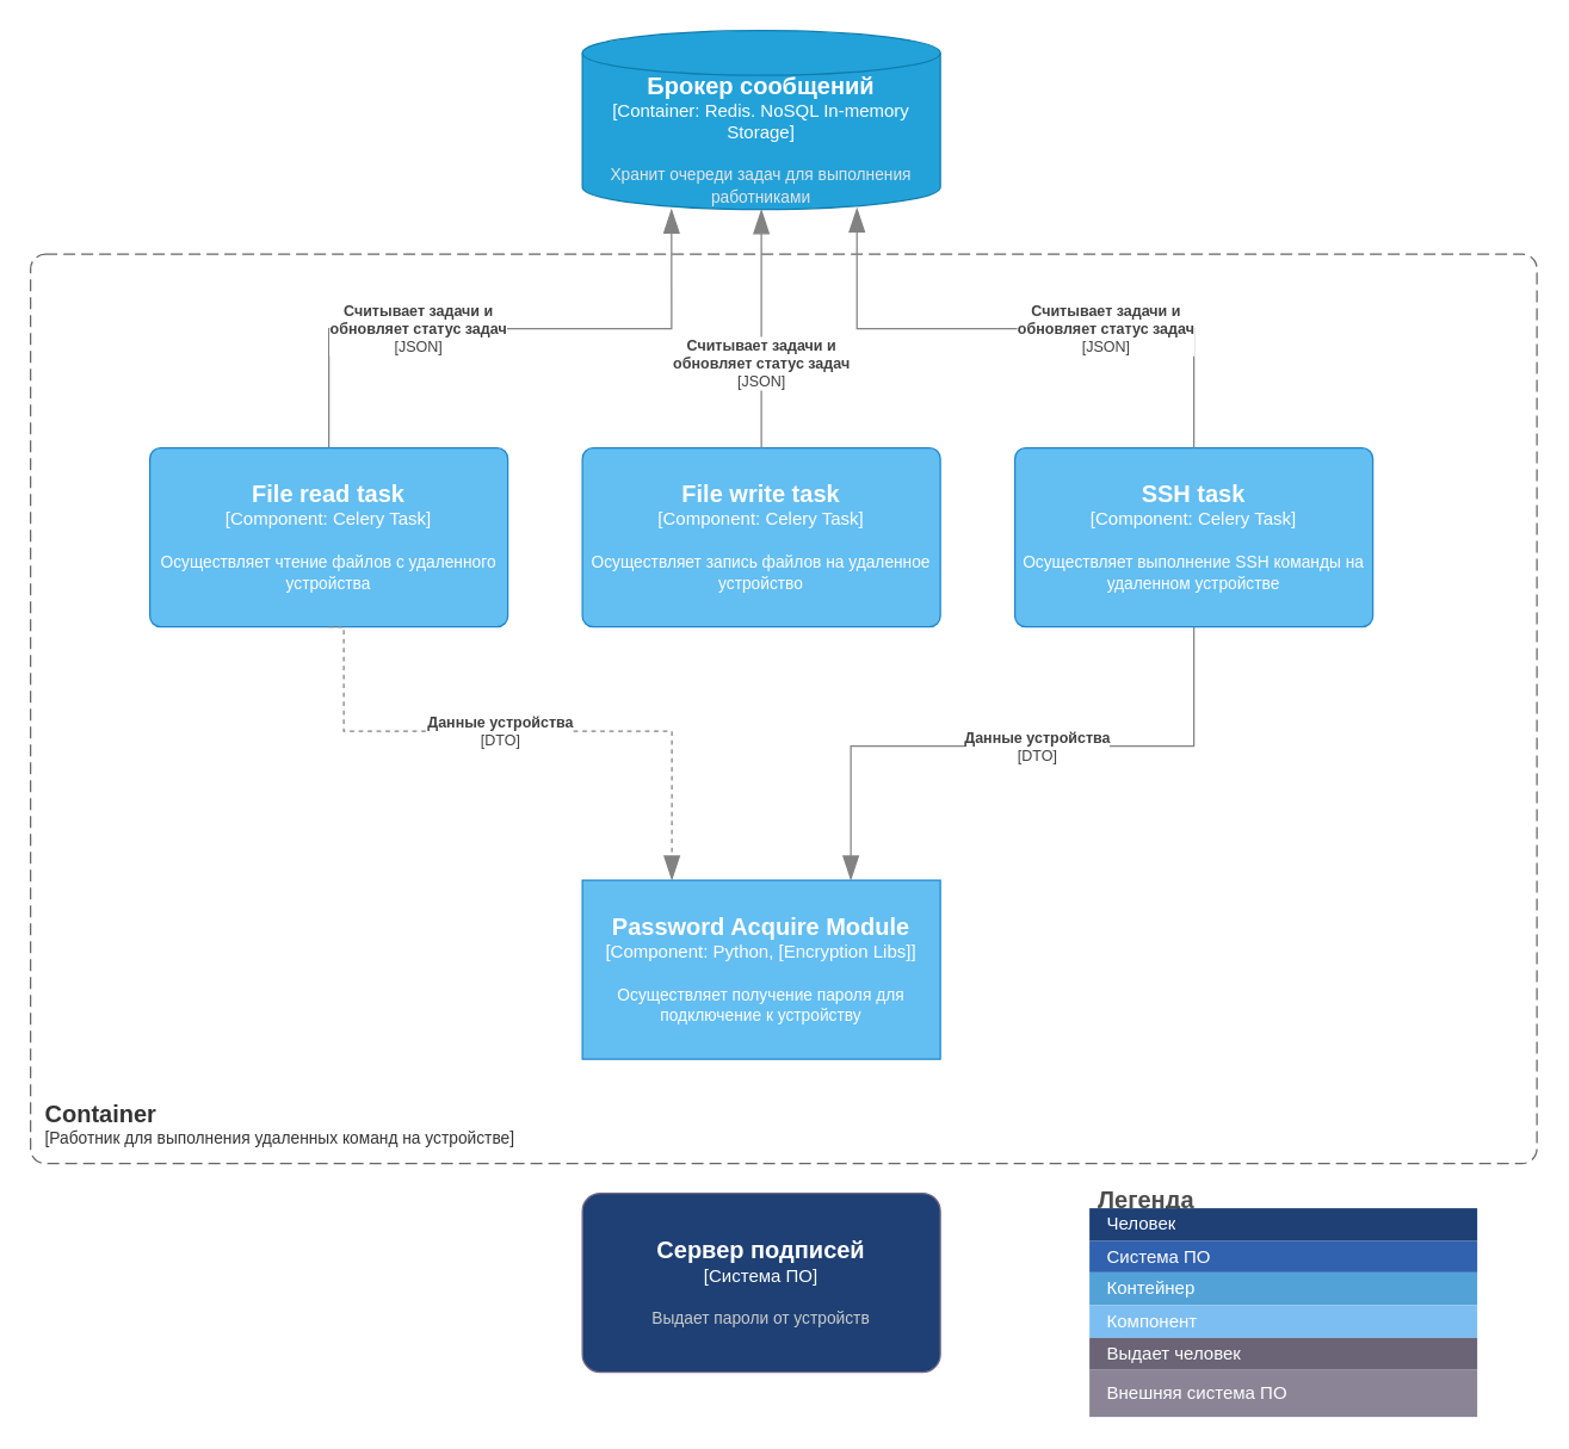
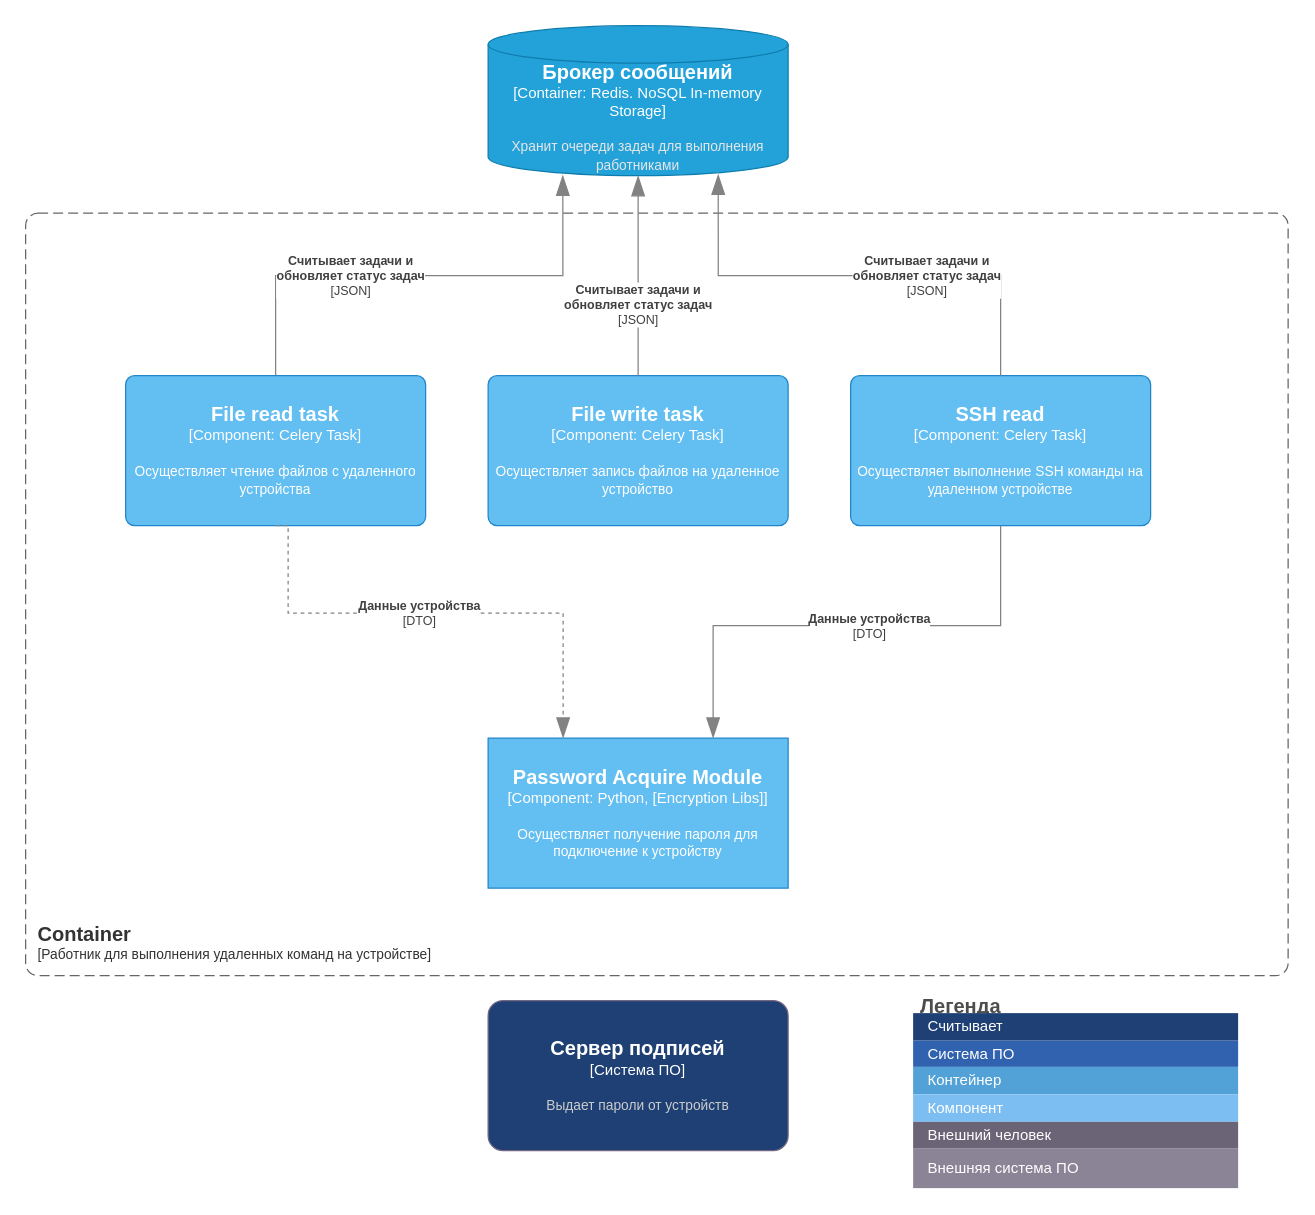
- <mxCell id="21" value="&lt;font style=&quot;font-size: 16px&quot;&gt;&lt;b&gt;SSH task&lt;/b&gt;&lt;/font&gt;&lt;div&gt;[Component: Celery Task]&lt;/div&gt;&lt;br&gt;&lt;div&gt;&lt;font style=&quot;font-size: 11px&quot;&gt;Осуществляет выполнение SSH команды на удаленном устройстве&lt;/font&gt;&lt;/div&gt;" style="rounded=1;whiteSpace=wrap;html=1;labelBackgroundColor=none;fillColor=#63BEF2;fontColor=#ffffff;align=center;arcSize=6;strokeColor=#2086C9;metaEdit=1;resizable=0;points=[[0.25,0,0],[0.5,0,0],[0.75,0,0],[1,0.25,0],[1,0.5,0],[1,0.75,0],[0.75,1,0],[0.5,1,0],[0.25,1,0],[0,0.75,0],[0,0.5,0],[0,0.25,0]];" vertex="1" parent="1"><mxGeometry x="680" y="300" width="240" height="120" as="geometry" /></mxCell>
+ <mxCell id="21" value="&lt;font style=&quot;font-size: 16px&quot;&gt;&lt;b&gt;SSH read&lt;/b&gt;&lt;/font&gt;&lt;div&gt;[Component: Celery Task]&lt;/div&gt;&lt;br&gt;&lt;div&gt;&lt;font style=&quot;font-size: 11px&quot;&gt;Осуществляет выполнение SSH команды на удаленном устройстве&lt;/font&gt;&lt;/div&gt;" style="rounded=1;whiteSpace=wrap;html=1;labelBackgroundColor=none;fillColor=#63BEF2;fontColor=#ffffff;align=center;arcSize=6;strokeColor=#2086C9;metaEdit=1;resizable=0;points=[[0.25,0,0],[0.5,0,0],[0.75,0,0],[1,0.25,0],[1,0.5,0],[1,0.75,0],[0.75,1,0],[0.5,1,0],[0.25,1,0],[0,0.75,0],[0,0.5,0],[0,0.25,0]];" vertex="1" parent="1"><mxGeometry x="680" y="300" width="240" height="120" as="geometry" /></mxCell>
- <mxCell id="5" value="Человек" style="shape=partialRectangle;html=1;whiteSpace=wrap;connectable=0;strokeColor=inherit;overflow=hidden;fillColor=#1E4074;top=0;left=0;bottom=0;right=0;pointerEvents=1;fontSize=12;align=left;fontColor=#FFFFFF;gradientColor=none;spacingLeft=10;spacingRight=4;" vertex="1" parent="4"><mxGeometry width="260" height="22" as="geometry"><mxRectangle width="260" height="22" as="alternateBounds" /></mxGeometry></mxCell>
+ <mxCell id="5" value="Считывает" style="shape=partialRectangle;html=1;whiteSpace=wrap;connectable=0;strokeColor=inherit;overflow=hidden;fillColor=#1E4074;top=0;left=0;bottom=0;right=0;pointerEvents=1;fontSize=12;align=left;fontColor=#FFFFFF;gradientColor=none;spacingLeft=10;spacingRight=4;" vertex="1" parent="4"><mxGeometry width="260" height="22" as="geometry"><mxRectangle width="260" height="22" as="alternateBounds" /></mxGeometry></mxCell>
- <mxCell id="13" value="Выдает человек" style="shape=partialRectangle;html=1;whiteSpace=wrap;connectable=0;strokeColor=inherit;overflow=hidden;fillColor=#6b6477;top=0;left=0;bottom=0;right=0;pointerEvents=1;fontSize=12;align=left;fontColor=#FFFFFF;gradientColor=none;spacingLeft=10;spacingRight=4;" vertex="1" parent="12"><mxGeometry width="260" height="21" as="geometry"><mxRectangle width="260" height="21" as="alternateBounds" /></mxGeometry></mxCell>
+ <mxCell id="13" value="Внешний человек" style="shape=partialRectangle;html=1;whiteSpace=wrap;connectable=0;strokeColor=inherit;overflow=hidden;fillColor=#6b6477;top=0;left=0;bottom=0;right=0;pointerEvents=1;fontSize=12;align=left;fontColor=#FFFFFF;gradientColor=none;spacingLeft=10;spacingRight=4;" vertex="1" parent="12"><mxGeometry width="260" height="21" as="geometry"><mxRectangle width="260" height="21" as="alternateBounds" /></mxGeometry></mxCell>
